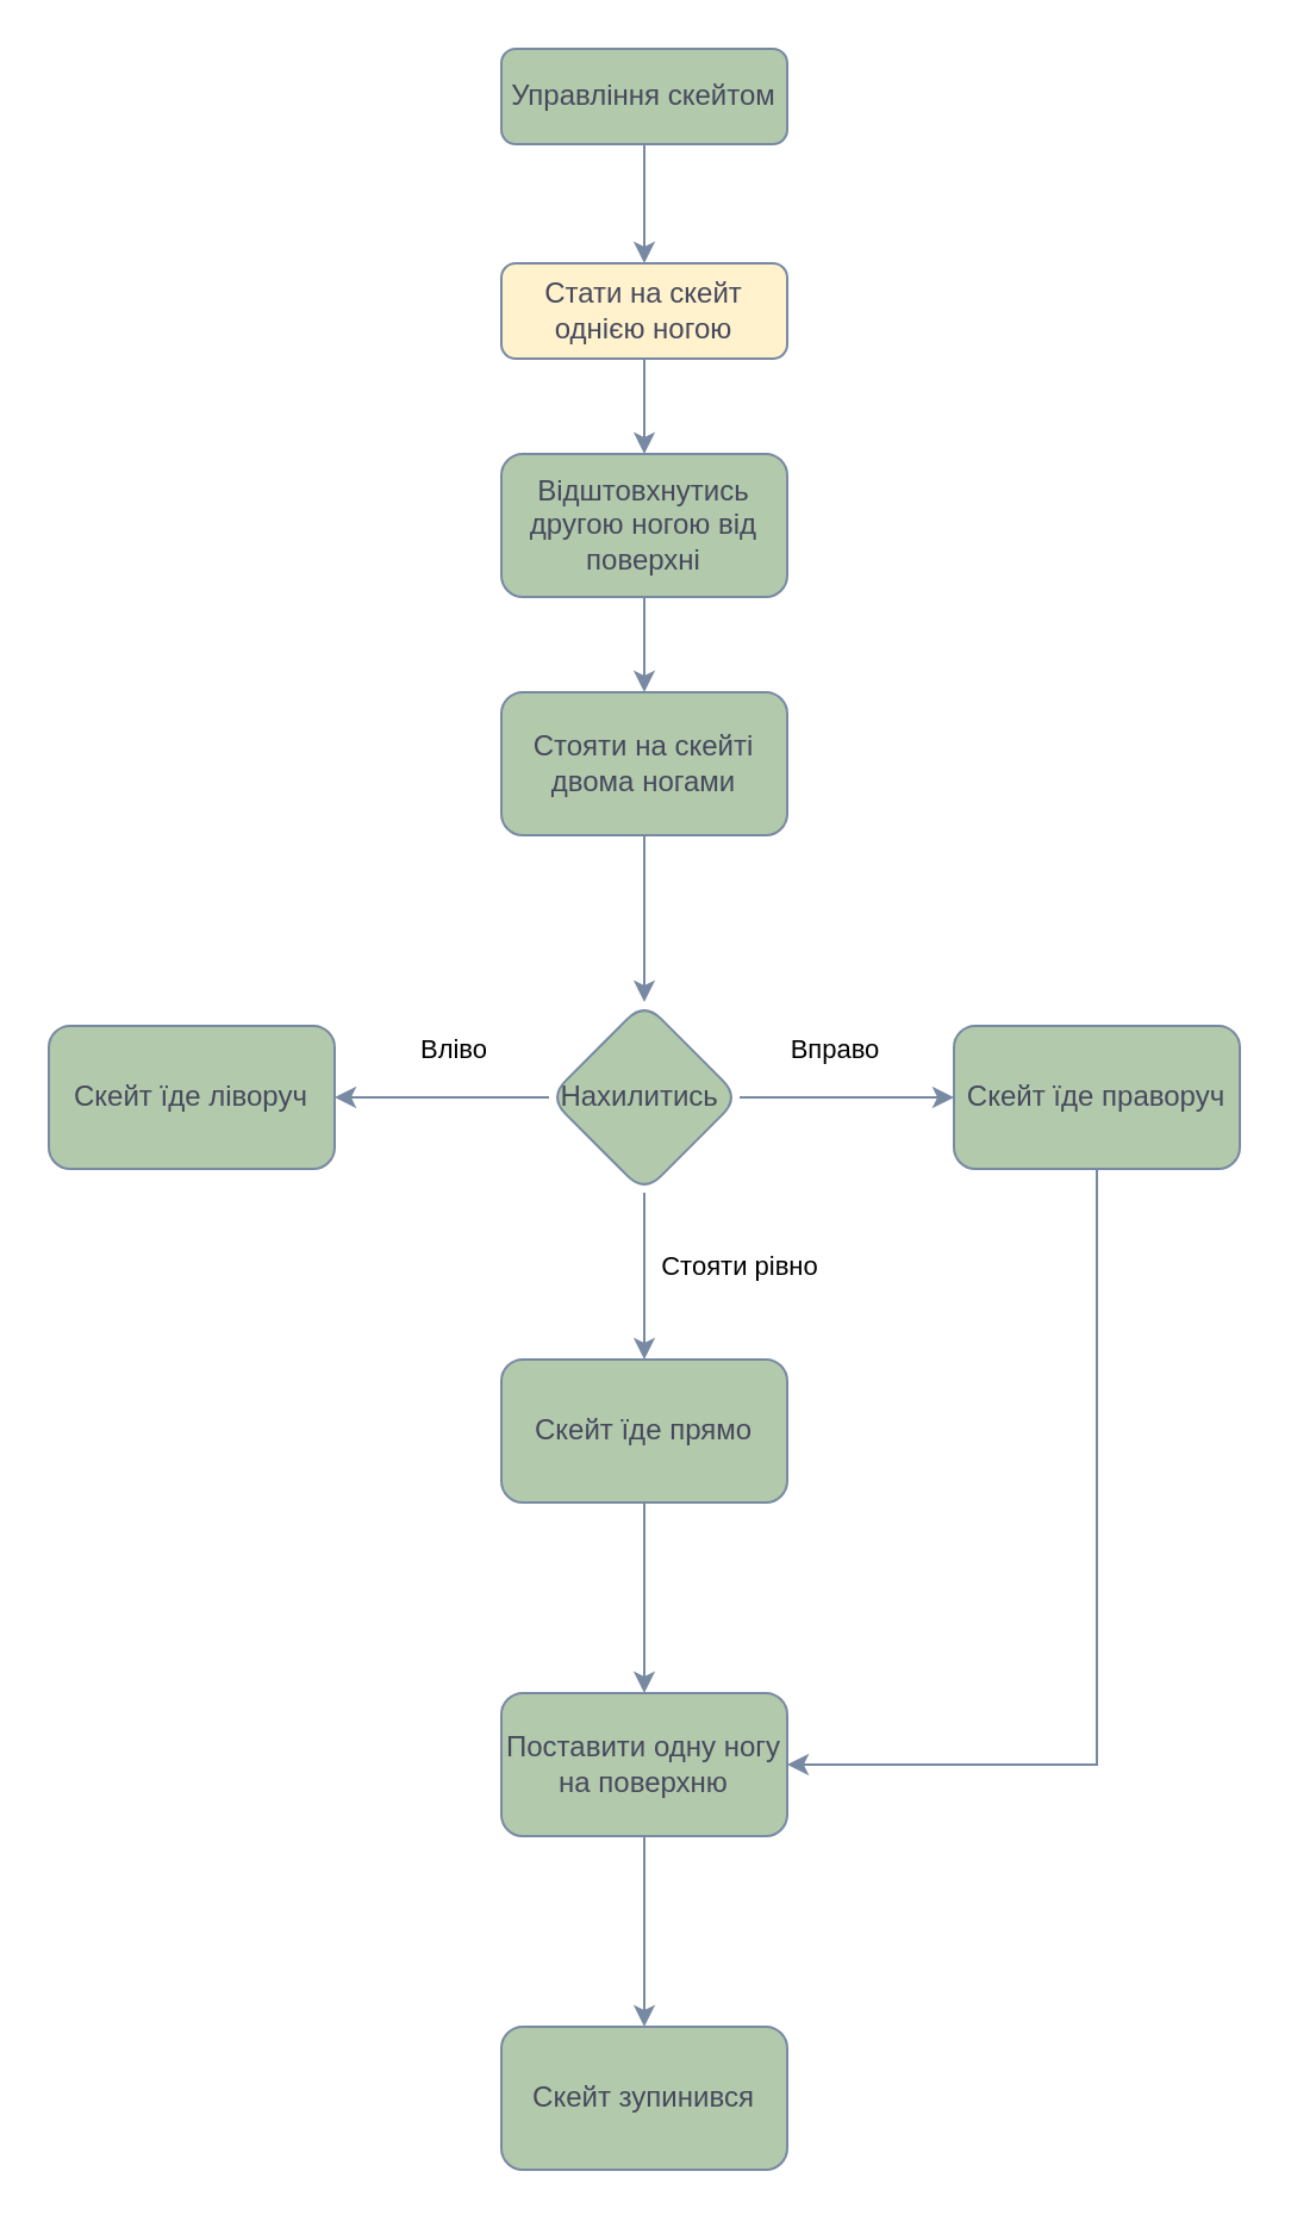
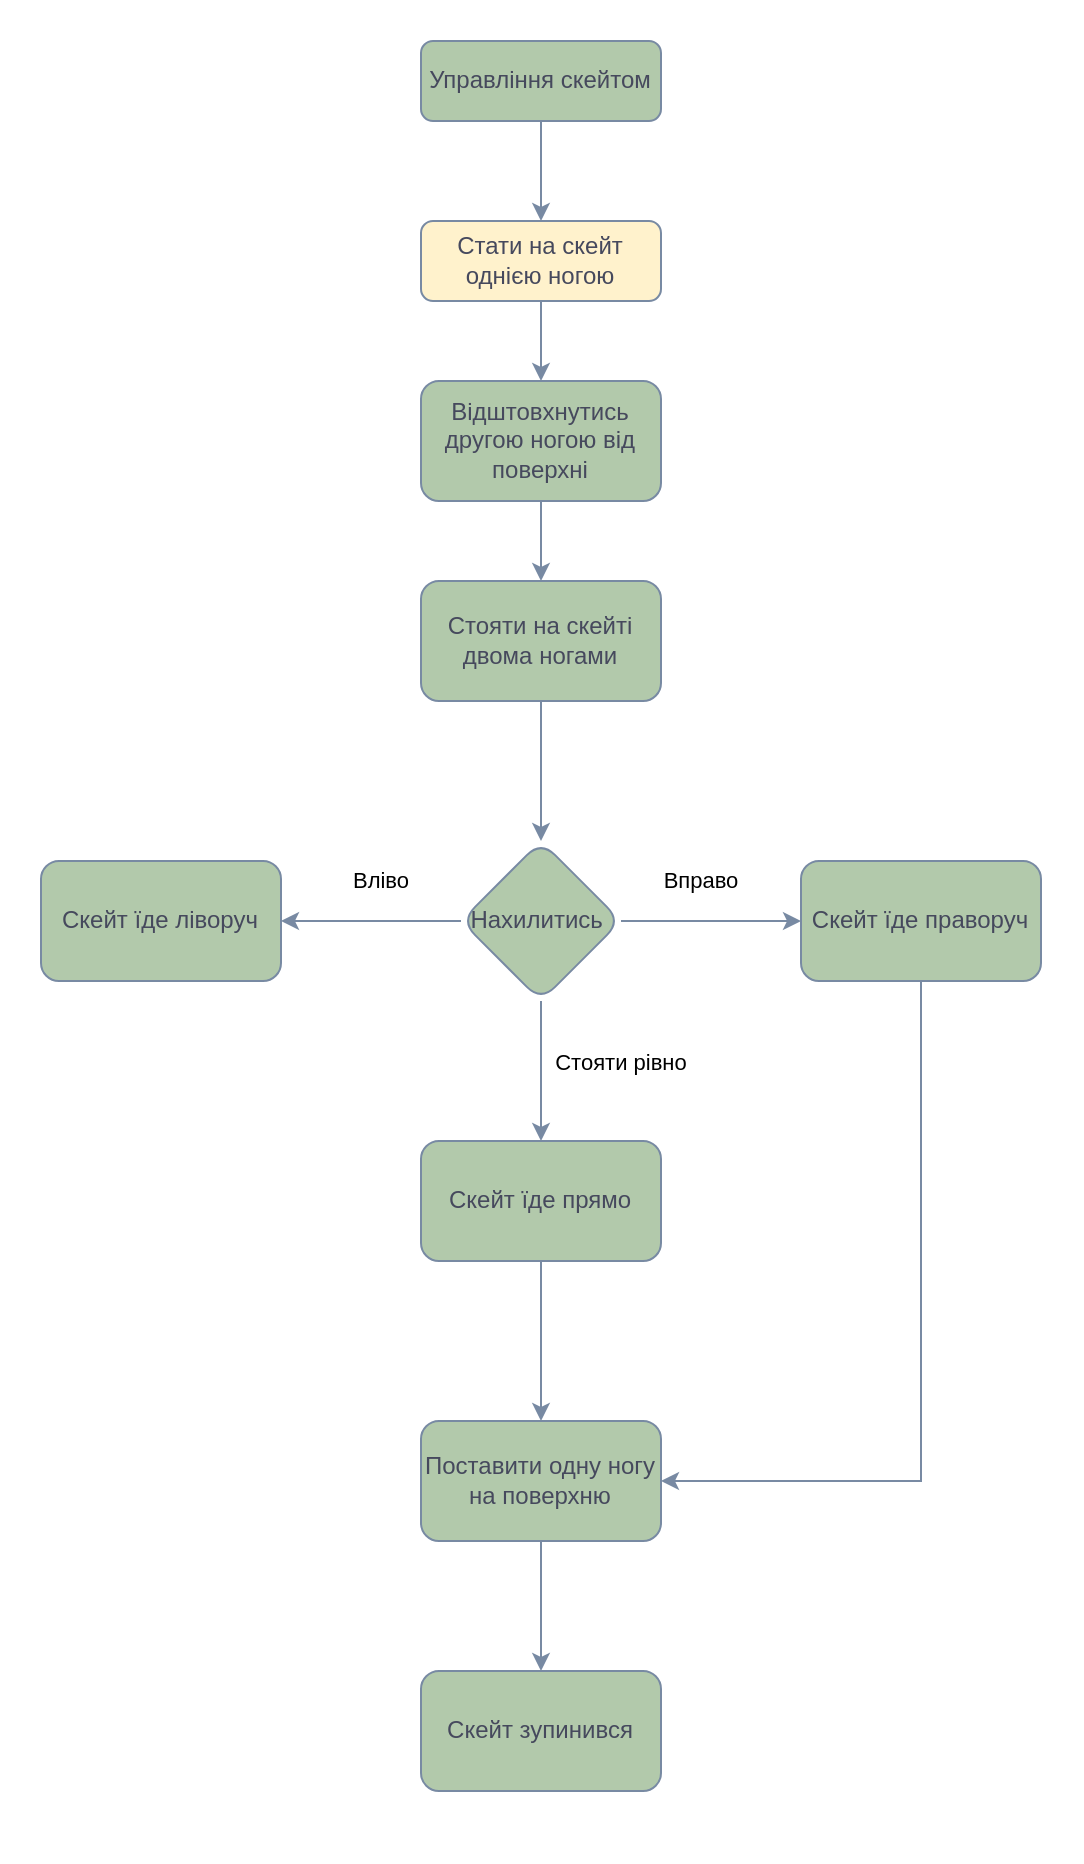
- <mxCell id="21" value="Скейт зупинився" style="whiteSpace=wrap;html=1;rounded=1;glass=0;strokeWidth=1;shadow=0;labelBackgroundColor=none;fillColor=#B2C9AB;strokeColor=#788AA3;fontColor=#46495D;" vertex="1" parent="1"><mxGeometry x="210" y="850" width="120" height="60" as="geometry" /></mxCell>
+ <mxCell id="21" value="Скейт зупинився" style="whiteSpace=wrap;html=1;rounded=1;glass=0;strokeWidth=1;shadow=0;labelBackgroundColor=none;fillColor=#B2C9AB;strokeColor=#788AA3;fontColor=#46495D;" vertex="1" parent="1"><mxGeometry x="210" y="835" width="120" height="60" as="geometry" /></mxCell>
